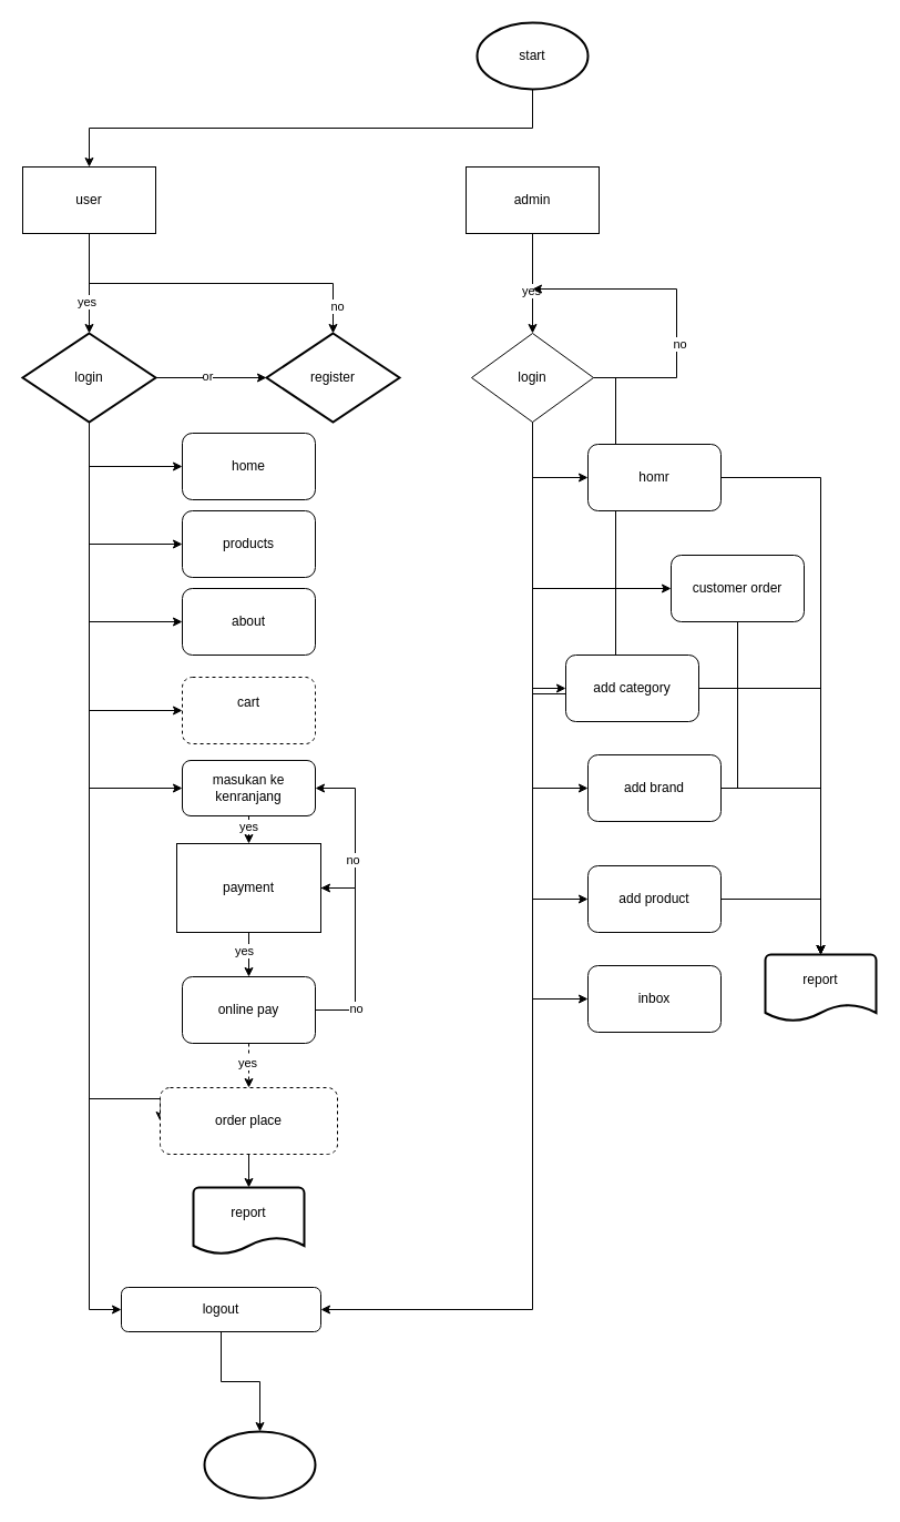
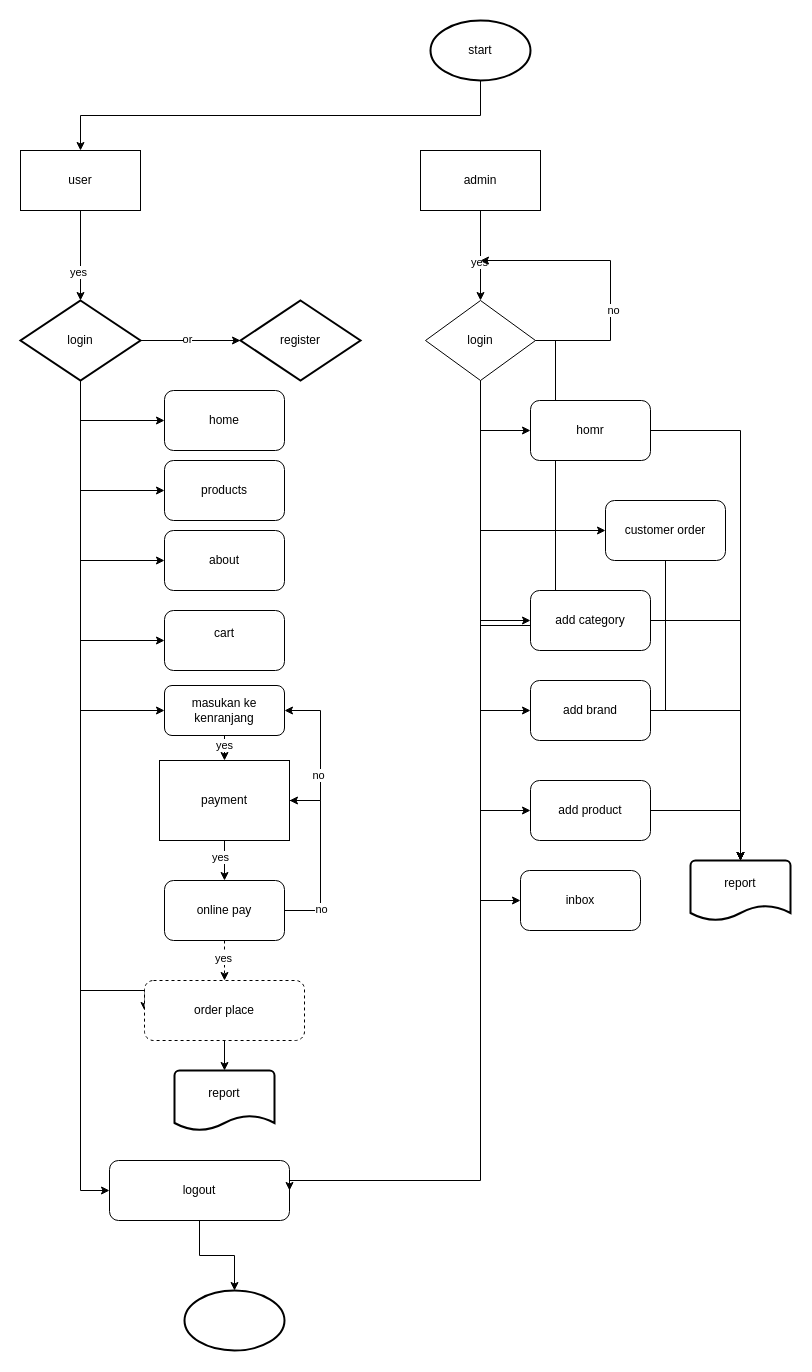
- <mxCell id="11" style="edgeStyle=orthogonalEdgeStyle;rounded=0;orthogonalLoop=1;jettySize=auto;html=1;exitX=0.5;exitY=1;exitDx=0;exitDy=0;" edge="1" parent="1" source="13" target="24"><mxGeometry relative="1" as="geometry" /></mxCell>
- <mxCell id="12" value="no" style="edgeLabel;html=1;align=center;verticalAlign=middle;resizable=0;points=[];" vertex="1" connectable="0" parent="11"><mxGeometry x="0.836" y="3" relative="1" as="geometry"><mxPoint as="offset" /></mxGeometry></mxCell>
- <mxCell id="57" value="add category" style="rounded=1;whiteSpace=wrap;html=1;" vertex="1" parent="1"><mxGeometry x="510" y="590" width="120" height="60" as="geometry" /></mxCell>
+ <mxCell id="57" value="add category" style="rounded=1;whiteSpace=wrap;html=1;" vertex="1" parent="1"><mxGeometry x="530" y="590" width="120" height="60" as="geometry" /></mxCell>
- <mxCell id="67" value="cart&lt;div&gt;&lt;br/&gt;&lt;/div&gt;" style="rounded=1;whiteSpace=wrap;html=1;dashed=1;" vertex="1" parent="1"><mxGeometry x="164" y="610" width="120" height="60" as="geometry" /></mxCell>
+ <mxCell id="67" value="cart&lt;div&gt;&lt;br/&gt;&lt;/div&gt;" style="rounded=1;whiteSpace=wrap;html=1;" vertex="1" parent="1"><mxGeometry x="164" y="610" width="120" height="60" as="geometry" /></mxCell>
- <mxCell id="68" value="inbox" style="rounded=1;whiteSpace=wrap;html=1;" vertex="1" parent="1"><mxGeometry x="530" y="870" width="120" height="60" as="geometry" /></mxCell>
+ <mxCell id="68" value="inbox" style="rounded=1;whiteSpace=wrap;html=1;" vertex="1" parent="1"><mxGeometry x="520" y="870" width="120" height="60" as="geometry" /></mxCell>
- <mxCell id="28" value="logout" style="rounded=1;whiteSpace=wrap;html=1;" vertex="1" parent="1"><mxGeometry x="109" y="1160" width="180" height="40" as="geometry" /></mxCell>
+ <mxCell id="28" value="logout" style="rounded=1;whiteSpace=wrap;html=1;" vertex="1" parent="1"><mxGeometry x="109" y="1160" width="180" height="60" as="geometry" /></mxCell>
